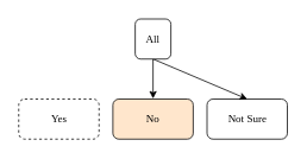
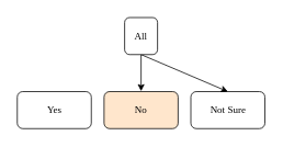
- <mxCell id="2" value="Yes&lt;br&gt;" style="whiteSpace=wrap;html=1;rounded=1;shadow=0;labelBackgroundColor=none;strokeColor=#000000;strokeWidth=1;fillColor=#ffffff;fontFamily=Verdana;fontSize=12;fontColor=#000000;align=center;glass=0;dashed=1;" parent="1" vertex="1"><mxGeometry x="20.5" y="110.5" width="90" height="45" as="geometry" /></mxCell>
+ <mxCell id="2" value="Yes&lt;br&gt;" style="whiteSpace=wrap;html=1;rounded=1;shadow=0;labelBackgroundColor=none;strokeColor=#000000;strokeWidth=1;fillColor=#ffffff;fontFamily=Verdana;fontSize=12;fontColor=#000000;align=center;glass=0;" parent="1" vertex="1"><mxGeometry x="20.5" y="110.5" width="90" height="45" as="geometry" /></mxCell>
